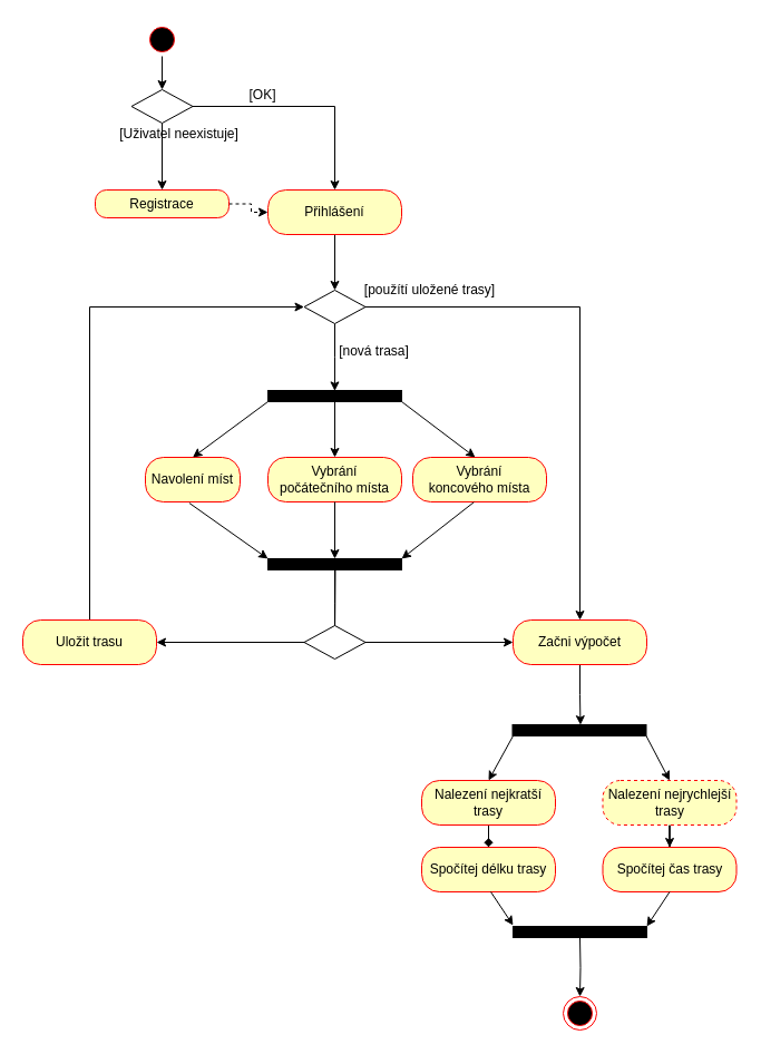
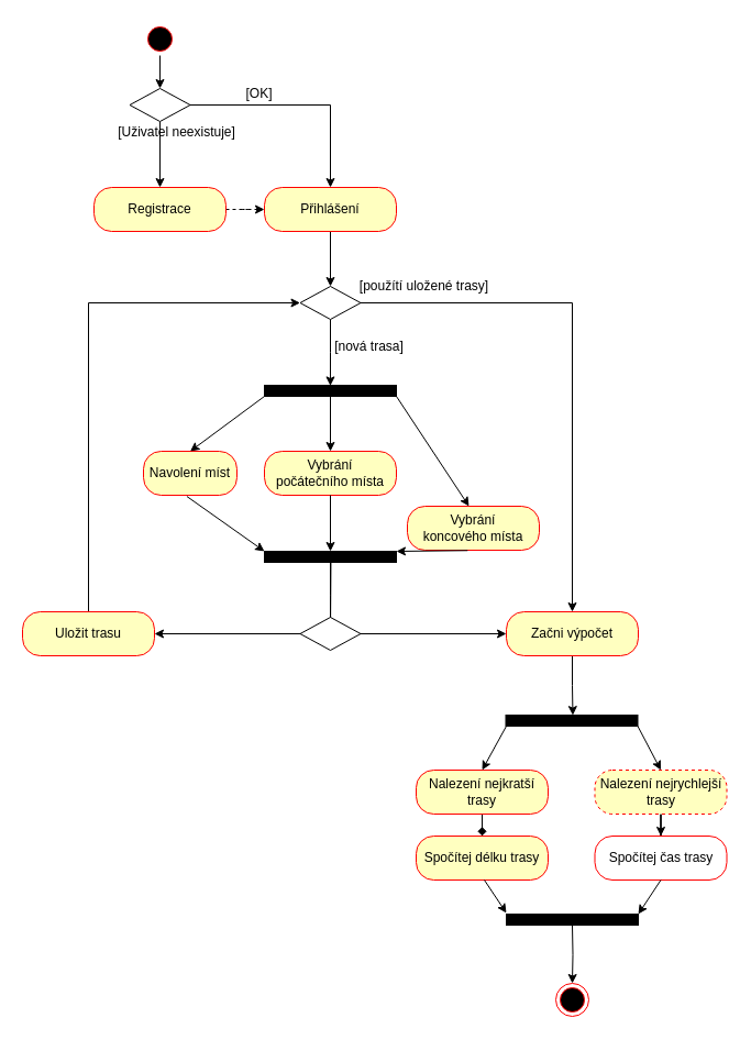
- <mxCell id="4" value="Registrace" style="rounded=1;whiteSpace=wrap;html=1;arcSize=40;fontColor=#000000;fillColor=#ffffc0;strokeColor=#ff0000;" parent="1" vertex="1"><mxGeometry x="85" y="170" width="120" height="25" as="geometry" /></mxCell>
+ <mxCell id="4" value="Registrace" style="rounded=1;whiteSpace=wrap;html=1;arcSize=40;fontColor=#000000;fillColor=#ffffc0;strokeColor=#ff0000;" parent="1" vertex="1"><mxGeometry x="85" y="170" width="120" height="40" as="geometry" /></mxCell>
- <mxCell id="16" value="Vybrání &lt;br&gt;koncového místa" style="rounded=1;whiteSpace=wrap;html=1;arcSize=40;fontColor=#000000;fillColor=#ffffc0;strokeColor=#ff0000;" parent="1" vertex="1"><mxGeometry x="370" y="410" width="120" height="40" as="geometry" /></mxCell>
+ <mxCell id="16" value="Vybrání &lt;br&gt;koncového místa" style="rounded=1;whiteSpace=wrap;html=1;arcSize=40;fontColor=#000000;fillColor=#ffffc0;strokeColor=#ff0000;" parent="1" vertex="1"><mxGeometry x="370" y="460" width="120" height="40" as="geometry" /></mxCell>
- <mxCell id="43" value="Spočítej čas trasy" style="rounded=1;whiteSpace=wrap;html=1;arcSize=40;fontColor=#000000;fillColor=#ffffc0;strokeColor=#ff0000;" vertex="1" parent="1"><mxGeometry x="540.5" y="760" width="120" height="40" as="geometry" /></mxCell>
+ <mxCell id="43" value="Spočítej čas trasy" style="rounded=1;whiteSpace=wrap;html=1;arcSize=40;fontColor=#000000;fillColor=#ffffff;strokeColor=#ff0000;" vertex="1" parent="1"><mxGeometry x="540.5" y="760" width="120" height="40" as="geometry" /></mxCell>
